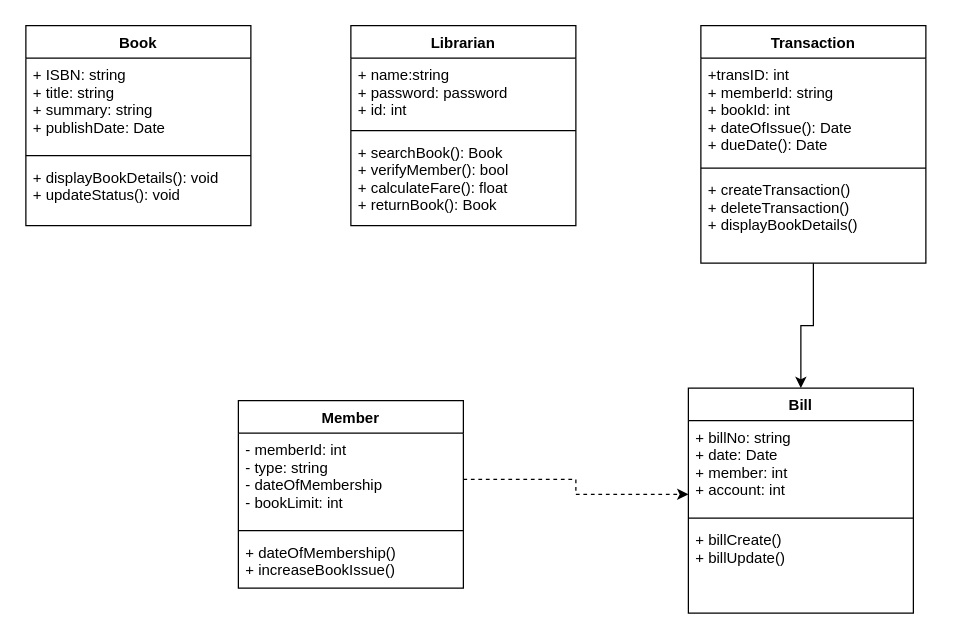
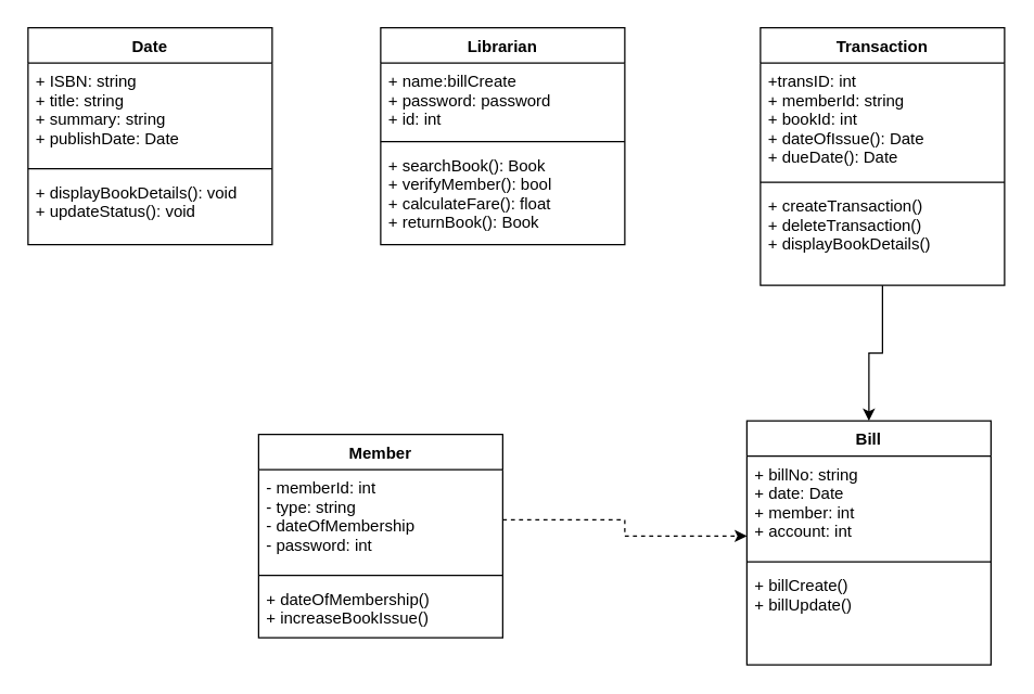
- <mxCell id="2" value="Book" style="swimlane;fontStyle=1;align=center;verticalAlign=top;childLayout=stackLayout;horizontal=1;startSize=26;horizontalStack=0;resizeParent=1;resizeParentMax=0;resizeLast=0;collapsible=1;marginBottom=0;" vertex="1" parent="1"><mxGeometry x="20" y="20" width="180" height="160" as="geometry" /></mxCell>
+ <mxCell id="2" value="Date" style="swimlane;fontStyle=1;align=center;verticalAlign=top;childLayout=stackLayout;horizontal=1;startSize=26;horizontalStack=0;resizeParent=1;resizeParentMax=0;resizeLast=0;collapsible=1;marginBottom=0;" vertex="1" parent="1"><mxGeometry x="20" y="20" width="180" height="160" as="geometry" /></mxCell>
- <mxCell id="12" value="+ name:string&#10;+ password: password&#10;+ id: int&#10;" style="text;strokeColor=none;fillColor=none;align=left;verticalAlign=top;spacingLeft=4;spacingRight=4;overflow=hidden;rotatable=0;points=[[0,0.5],[1,0.5]];portConstraint=eastwest;" vertex="1" parent="11"><mxGeometry y="26" width="180" height="54" as="geometry" /></mxCell>
+ <mxCell id="12" value="+ name:billCreate&#10;+ password: password&#10;+ id: int&#10;" style="text;strokeColor=none;fillColor=none;align=left;verticalAlign=top;spacingLeft=4;spacingRight=4;overflow=hidden;rotatable=0;points=[[0,0.5],[1,0.5]];portConstraint=eastwest;" vertex="1" parent="11"><mxGeometry y="26" width="180" height="54" as="geometry" /></mxCell>
- <mxCell id="20" value="- memberId: int&#10;- type: string&#10;- dateOfMembership&#10;- bookLimit: int&#10;" style="text;strokeColor=none;fillColor=none;align=left;verticalAlign=top;spacingLeft=4;spacingRight=4;overflow=hidden;rotatable=0;points=[[0,0.5],[1,0.5]];portConstraint=eastwest;" vertex="1" parent="19"><mxGeometry y="26" width="180" height="74" as="geometry" /></mxCell>
+ <mxCell id="20" value="- memberId: int&#10;- type: string&#10;- dateOfMembership&#10;- password: int&#10;" style="text;strokeColor=none;fillColor=none;align=left;verticalAlign=top;spacingLeft=4;spacingRight=4;overflow=hidden;rotatable=0;points=[[0,0.5],[1,0.5]];portConstraint=eastwest;" vertex="1" parent="19"><mxGeometry y="26" width="180" height="74" as="geometry" /></mxCell>
